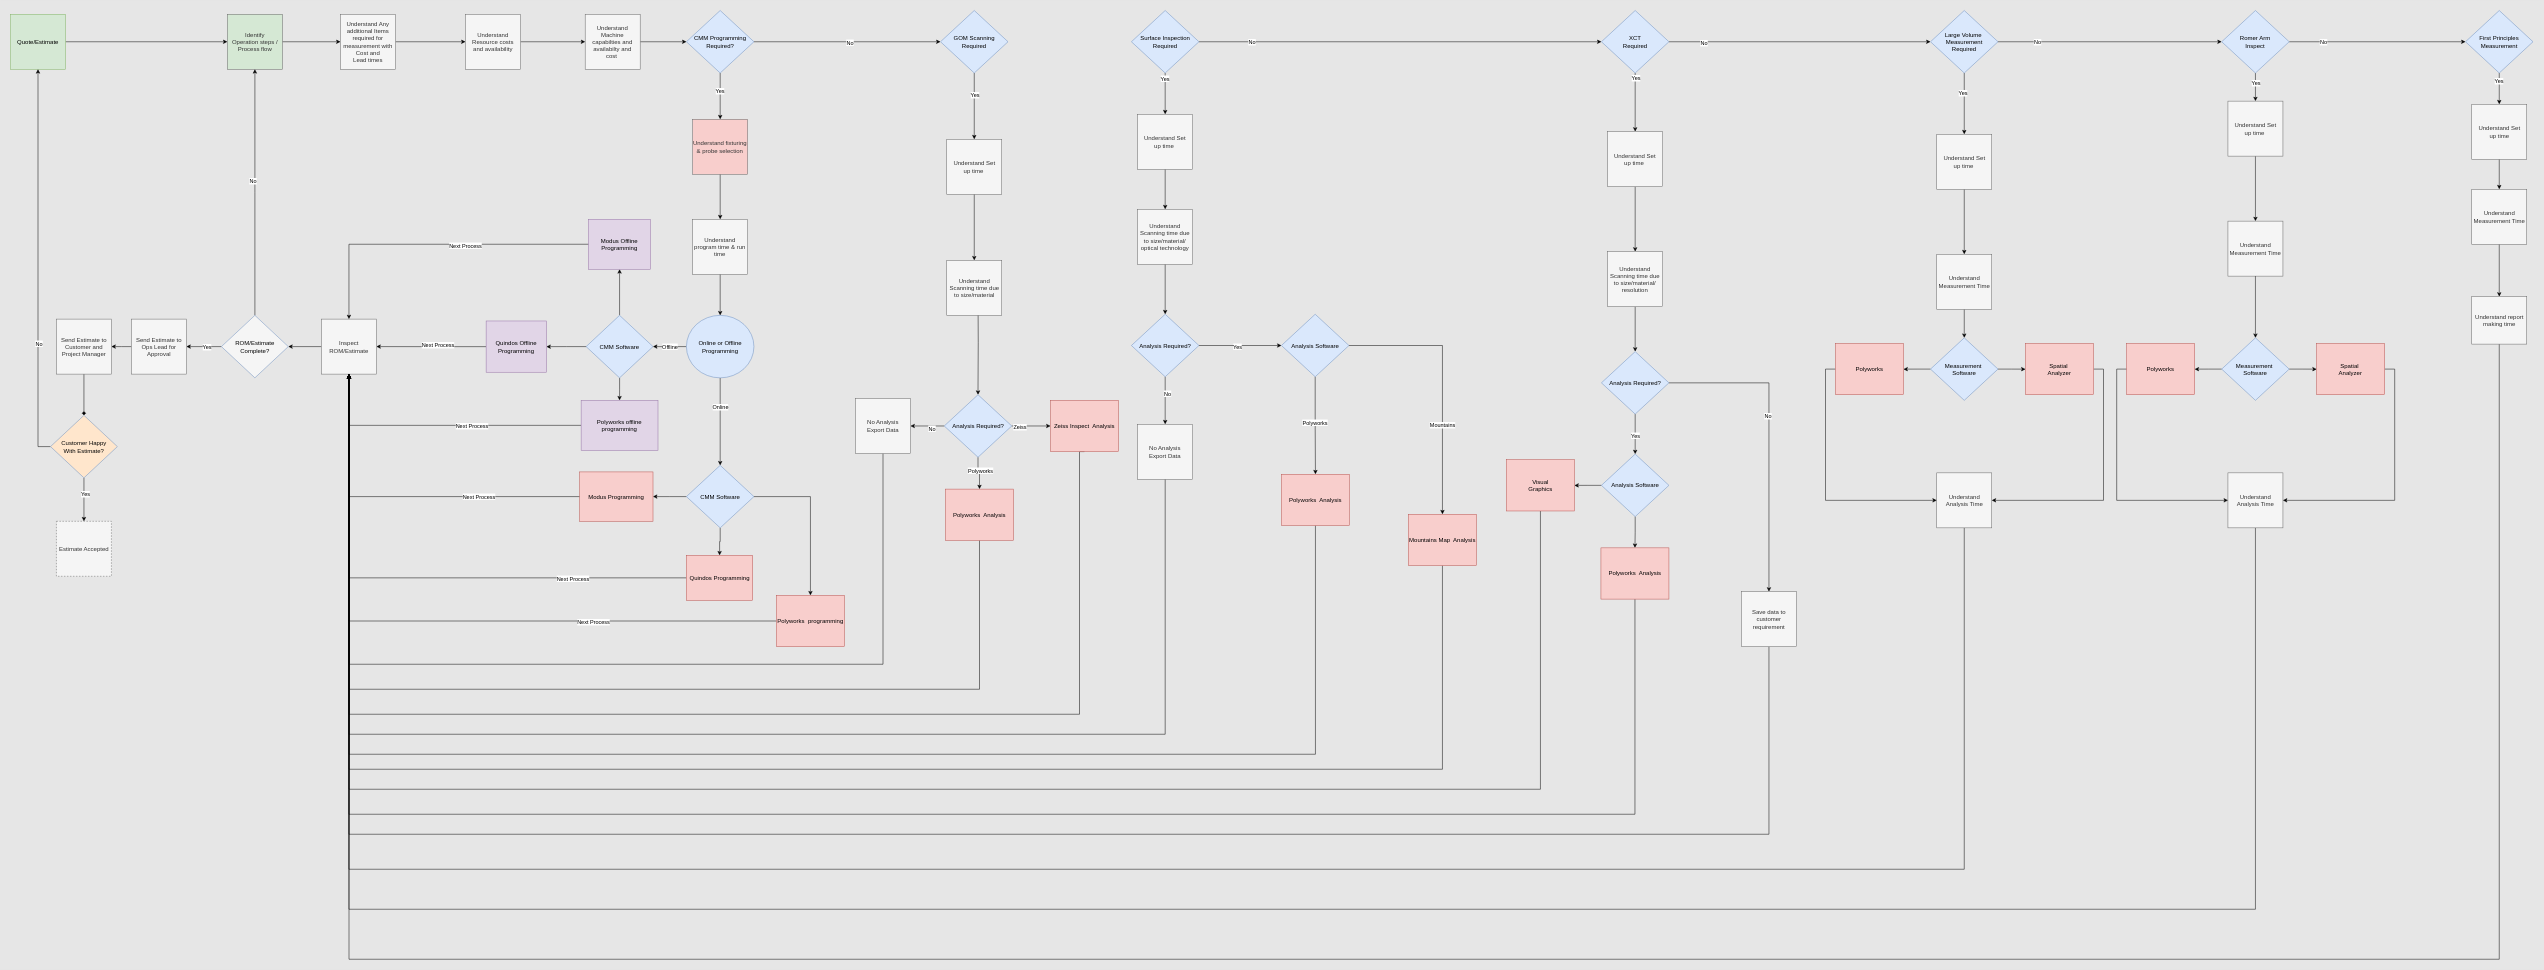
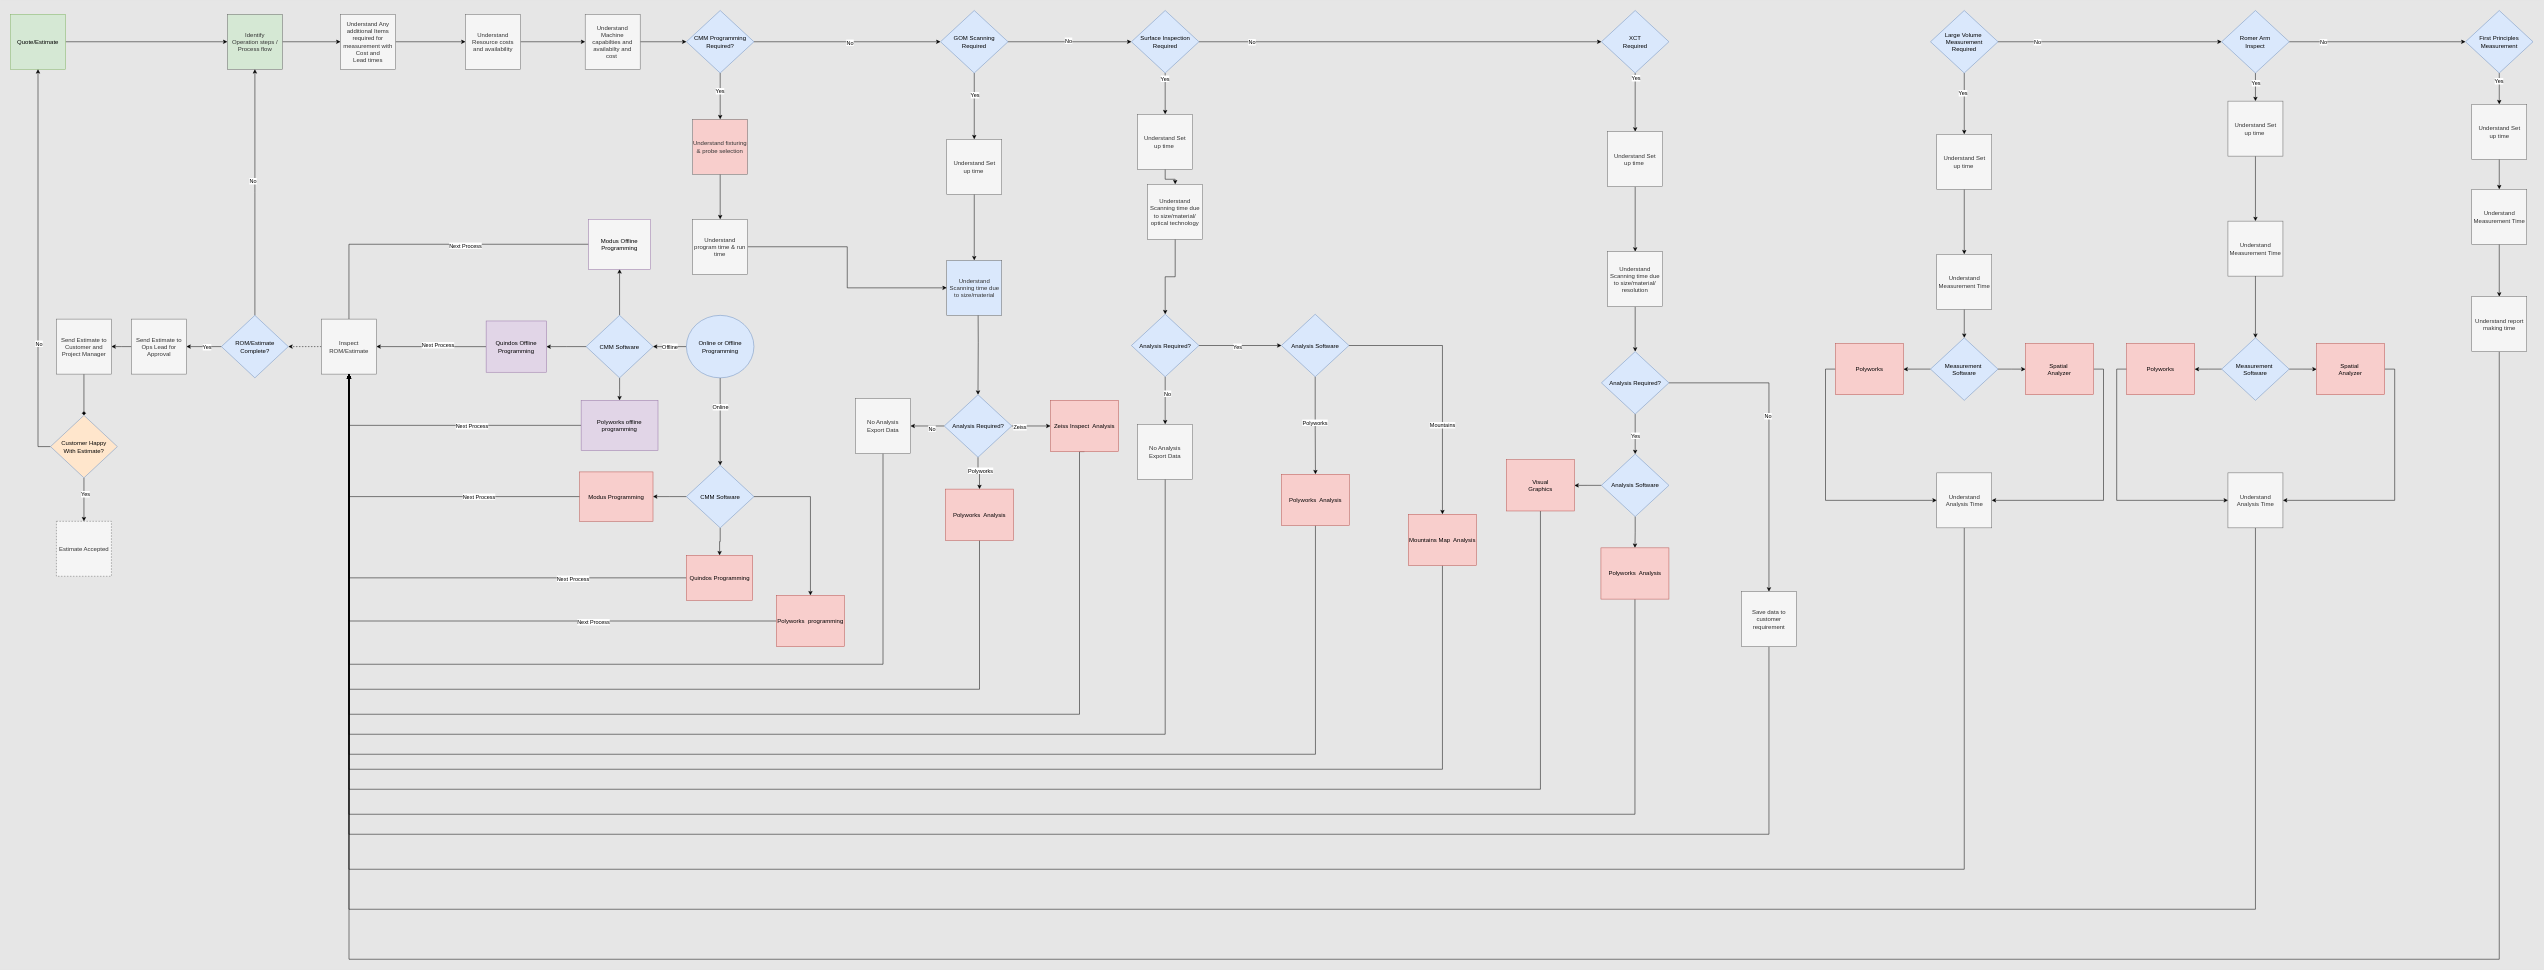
+ <mxCell id="66" style="edgeStyle=orthogonalEdgeStyle;rounded=0;orthogonalLoop=1;jettySize=auto;html=1;" parent="1" source="68" target="90" edge="1"><mxGeometry relative="1" as="geometry" /></mxCell>
+ <mxCell id="67" value="No" style="edgeLabel;html=1;align=center;verticalAlign=middle;resizable=0;points=[];" parent="66" vertex="1" connectable="0"><mxGeometry x="-0.017" y="3" relative="1" as="geometry"><mxPoint x="-1" as="offset" /></mxGeometry></mxCell>
- <mxCell id="113" style="edgeStyle=orthogonalEdgeStyle;rounded=0;orthogonalLoop=1;jettySize=auto;html=1;" edge="1" parent="1" source="115" target="142"><mxGeometry relative="1" as="geometry" /></mxCell>
- <mxCell id="114" value="No" style="edgeLabel;html=1;align=center;verticalAlign=middle;resizable=0;points=[];" vertex="1" connectable="0" parent="113"><mxGeometry x="-0.734" y="-2" relative="1" as="geometry"><mxPoint as="offset" /></mxGeometry></mxCell>
- <mxCell id="94" value="Understand Scanning time due to size/material/ optical technology" style="whiteSpace=wrap;html=1;aspect=fixed;fillColor=#f5f5f5;strokeColor=#666666;fontColor=#333333;" parent="1" vertex="1"><mxGeometry x="2274.37" y="418" width="110" height="110" as="geometry" /></mxCell>
+ <mxCell id="94" value="Understand Scanning time due to size/material/ optical technology" style="whiteSpace=wrap;html=1;aspect=fixed;fillColor=#f5f5f5;strokeColor=#666666;fontColor=#333333;" parent="1" vertex="1"><mxGeometry x="2294.37" y="368" width="110" height="110" as="geometry" /></mxCell>
- <mxCell id="37" value="Modus Offline Programming" style="whiteSpace=wrap;html=1;fillColor=#e1d5e7;strokeColor=#9673a6;" parent="1" vertex="1"><mxGeometry x="1176.25" y="438" width="123.75" height="100" as="geometry" /></mxCell>
+ <mxCell id="37" value="Modus Offline Programming" style="whiteSpace=wrap;html=1;fillColor=#f5f5f5;strokeColor=#9673a6;" parent="1" vertex="1"><mxGeometry x="1176.25" y="438" width="123.75" height="100" as="geometry" /></mxCell>
- <mxCell id="72" value="Understand Scanning time due to size/material" style="whiteSpace=wrap;html=1;aspect=fixed;fillColor=#f5f5f5;strokeColor=#666666;fontColor=#333333;" parent="1" vertex="1"><mxGeometry x="1892.5" y="520.21" width="110" height="110" as="geometry" /></mxCell>
+ <mxCell id="72" value="Understand Scanning time due to size/material" style="whiteSpace=wrap;html=1;aspect=fixed;fillColor=#dae8fc;strokeColor=#666666;fontColor=#333333;" parent="1" vertex="1"><mxGeometry x="1892.5" y="520.21" width="110" height="110" as="geometry" /></mxCell>
- <mxCell id="136" value="" style="edgeStyle=orthogonalEdgeStyle;rounded=0;orthogonalLoop=1;jettySize=auto;html=1;" edge="1" parent="1" source="137" target="20"><mxGeometry relative="1" as="geometry" /></mxCell>
+ <mxCell id="136" value="" style="edgeStyle=orthogonalEdgeStyle;rounded=0;orthogonalLoop=1;jettySize=auto;html=1;" edge="1" parent="1" source="137" target="72"><mxGeometry relative="1" as="geometry" /></mxCell>
- <mxCell id="35" style="edgeStyle=orthogonalEdgeStyle;rounded=0;orthogonalLoop=1;jettySize=auto;html=1;" edge="1" parent="1" source="37" target="48"><mxGeometry relative="1" as="geometry" /></mxCell>
+ <mxCell id="35" style="edgeStyle=orthogonalEdgeStyle;rounded=0;orthogonalLoop=1;jettySize=auto;html=1;endArrow=none;" edge="1" parent="1" source="37" target="48"><mxGeometry relative="1" as="geometry" /></mxCell>
- <mxCell id="182" value="Understand report making time" style="whiteSpace=wrap;html=1;aspect=fixed;fillColor=#f5f5f5;strokeColor=#666666;fontColor=#333333;" vertex="1" parent="1"><mxGeometry x="4942.5" y="592.71" width="110" height="95" as="geometry" /></mxCell>
+ <mxCell id="182" value="Understand report making time" style="whiteSpace=wrap;html=1;aspect=fixed;fillColor=#f5f5f5;strokeColor=#666666;fontColor=#333333;" vertex="1" parent="1"><mxGeometry x="4942.5" y="592.71" width="110" height="110" as="geometry" /></mxCell>
- <mxCell id="53" value="ROM/Estimate&lt;div&gt;Complete?&lt;/div&gt;" style="rhombus;whiteSpace=wrap;html=1;fillColor=#f5f5f5;strokeColor=#6c8ebf;" parent="1" vertex="1"><mxGeometry x="441.87" y="630.21" width="133.75" height="125" as="geometry" /></mxCell>
+ <mxCell id="53" value="ROM/Estimate&lt;div&gt;Complete?&lt;/div&gt;" style="rhombus;whiteSpace=wrap;html=1;fillColor=#dae8fc;strokeColor=#6c8ebf;" parent="1" vertex="1"><mxGeometry x="441.87" y="630.21" width="133.75" height="125" as="geometry" /></mxCell>
- <mxCell id="47" value="" style="edgeStyle=orthogonalEdgeStyle;rounded=0;orthogonalLoop=1;jettySize=auto;html=1;" parent="1" source="48" target="53" edge="1"><mxGeometry relative="1" as="geometry" /></mxCell>
+ <mxCell id="47" value="" style="edgeStyle=orthogonalEdgeStyle;rounded=0;orthogonalLoop=1;jettySize=auto;html=1;dashed=1;" parent="1" source="48" target="53" edge="1"><mxGeometry relative="1" as="geometry" /></mxCell>
